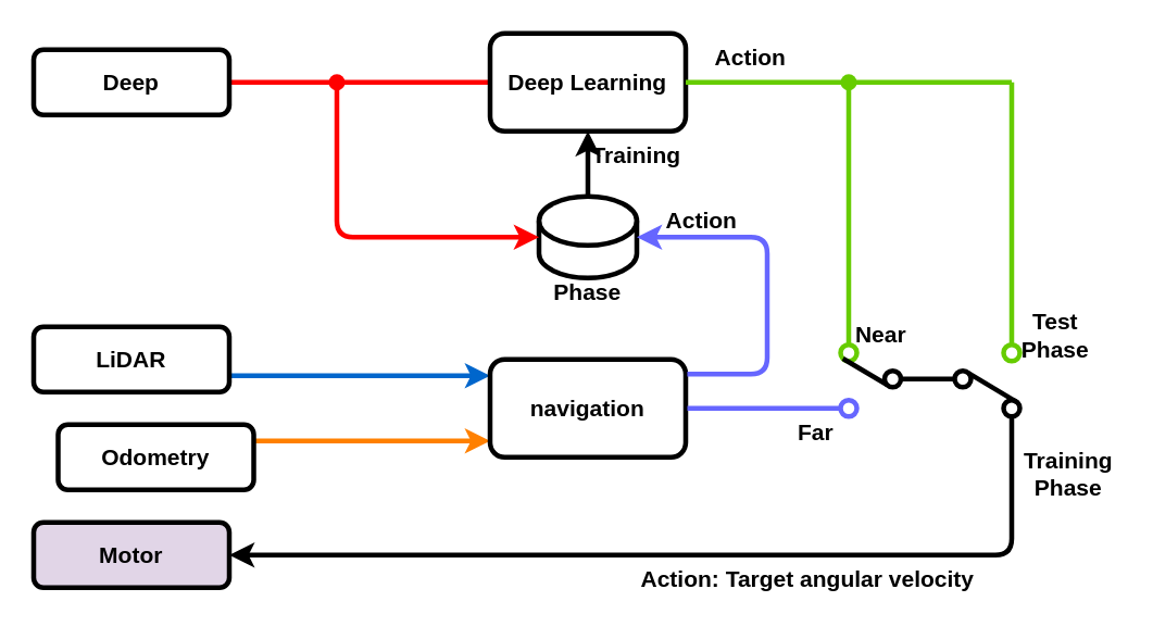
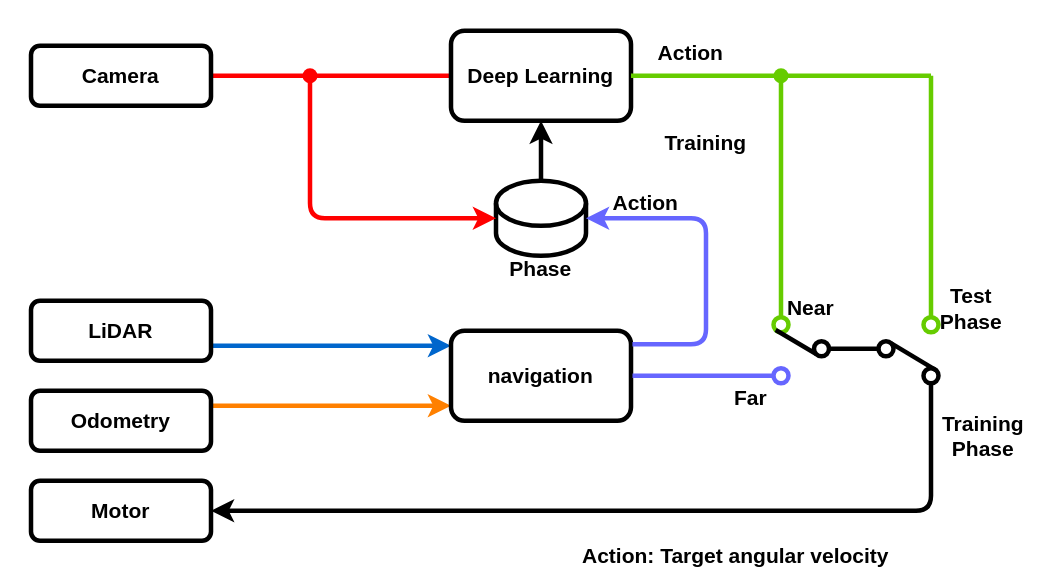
- <mxCell id="3" value="&lt;font color=&quot;#000000&quot; size=&quot;1&quot;&gt;&lt;b style=&quot;font-size: 14px&quot;&gt;Deep&lt;/b&gt;&lt;/font&gt;" style="rounded=1;whiteSpace=wrap;html=1;fillColor=#FFFFFF;strokeColor=#000000;strokeWidth=3;" parent="1" vertex="1"><mxGeometry x="20" y="30" width="120" height="40" as="geometry" /></mxCell>
+ <mxCell id="3" value="&lt;font color=&quot;#000000&quot; size=&quot;1&quot;&gt;&lt;b style=&quot;font-size: 14px&quot;&gt;Camera&lt;/b&gt;&lt;/font&gt;" style="rounded=1;whiteSpace=wrap;html=1;fillColor=#FFFFFF;strokeColor=#000000;strokeWidth=3;" parent="1" vertex="1"><mxGeometry x="20" y="30" width="120" height="40" as="geometry" /></mxCell>
- <mxCell id="31" value="&lt;font style=&quot;font-size: 14px&quot;&gt;&lt;b&gt;Training&lt;/b&gt;&lt;/font&gt;" style="text;html=1;strokeColor=none;fillColor=none;align=center;verticalAlign=middle;whiteSpace=wrap;rounded=0;fontColor=#000000;" parent="1" vertex="1"><mxGeometry x="360" y="80" width="60" height="30" as="geometry" /></mxCell>
+ <mxCell id="31" value="&lt;font style=&quot;font-size: 14px&quot;&gt;&lt;b&gt;Training&lt;/b&gt;&lt;/font&gt;" style="text;html=1;strokeColor=none;fillColor=none;align=center;verticalAlign=middle;whiteSpace=wrap;rounded=0;fontColor=#000000;" parent="1" vertex="1"><mxGeometry x="440" y="80" width="60" height="30" as="geometry" /></mxCell>
- <mxCell id="5" value="&lt;font color=&quot;#000000&quot; size=&quot;1&quot;&gt;&lt;b style=&quot;font-size: 14px&quot;&gt;Odometry&lt;/b&gt;&lt;/font&gt;" style="rounded=1;whiteSpace=wrap;html=1;fillColor=#FFFFFF;strokeColor=#000000;strokeWidth=3;" parent="1" vertex="1"><mxGeometry x="35" y="260" width="120" height="40" as="geometry" /></mxCell>
+ <mxCell id="5" value="&lt;font color=&quot;#000000&quot; size=&quot;1&quot;&gt;&lt;b style=&quot;font-size: 14px&quot;&gt;Odometry&lt;/b&gt;&lt;/font&gt;" style="rounded=1;whiteSpace=wrap;html=1;fillColor=#FFFFFF;strokeColor=#000000;strokeWidth=3;" parent="1" vertex="1"><mxGeometry x="20" y="260" width="120" height="40" as="geometry" /></mxCell>
- <mxCell id="27" value="&lt;font color=&quot;#000000&quot; size=&quot;1&quot;&gt;&lt;b style=&quot;font-size: 14px&quot;&gt;Motor&lt;/b&gt;&lt;/font&gt;" style="rounded=1;whiteSpace=wrap;html=1;fillColor=#e1d5e7;strokeColor=#000000;strokeWidth=3;" parent="1" vertex="1"><mxGeometry x="20" y="320" width="120" height="40" as="geometry" /></mxCell>
+ <mxCell id="27" value="&lt;font color=&quot;#000000&quot; size=&quot;1&quot;&gt;&lt;b style=&quot;font-size: 14px&quot;&gt;Motor&lt;/b&gt;&lt;/font&gt;" style="rounded=1;whiteSpace=wrap;html=1;fillColor=#FFFFFF;strokeColor=#000000;strokeWidth=3;" parent="1" vertex="1"><mxGeometry x="20" y="320" width="120" height="40" as="geometry" /></mxCell>
- <mxCell id="38" value="&lt;font style=&quot;font-size: 14px&quot;&gt;&lt;b&gt;Action: Target angular velocity&lt;/b&gt;&lt;/font&gt;" style="text;html=1;strokeColor=none;fillColor=none;align=center;verticalAlign=middle;whiteSpace=wrap;rounded=0;fontColor=#000000;" parent="1" vertex="1"><mxGeometry x="390" y="340" width="210" height="30" as="geometry" /></mxCell>
+ <mxCell id="38" value="&lt;font style=&quot;font-size: 14px&quot;&gt;&lt;b&gt;Action: Target angular velocity&lt;/b&gt;&lt;/font&gt;" style="text;html=1;strokeColor=none;fillColor=none;align=center;verticalAlign=middle;whiteSpace=wrap;rounded=0;fontColor=#000000;" parent="1" vertex="1"><mxGeometry x="385" y="355" width="210" height="30" as="geometry" /></mxCell>
